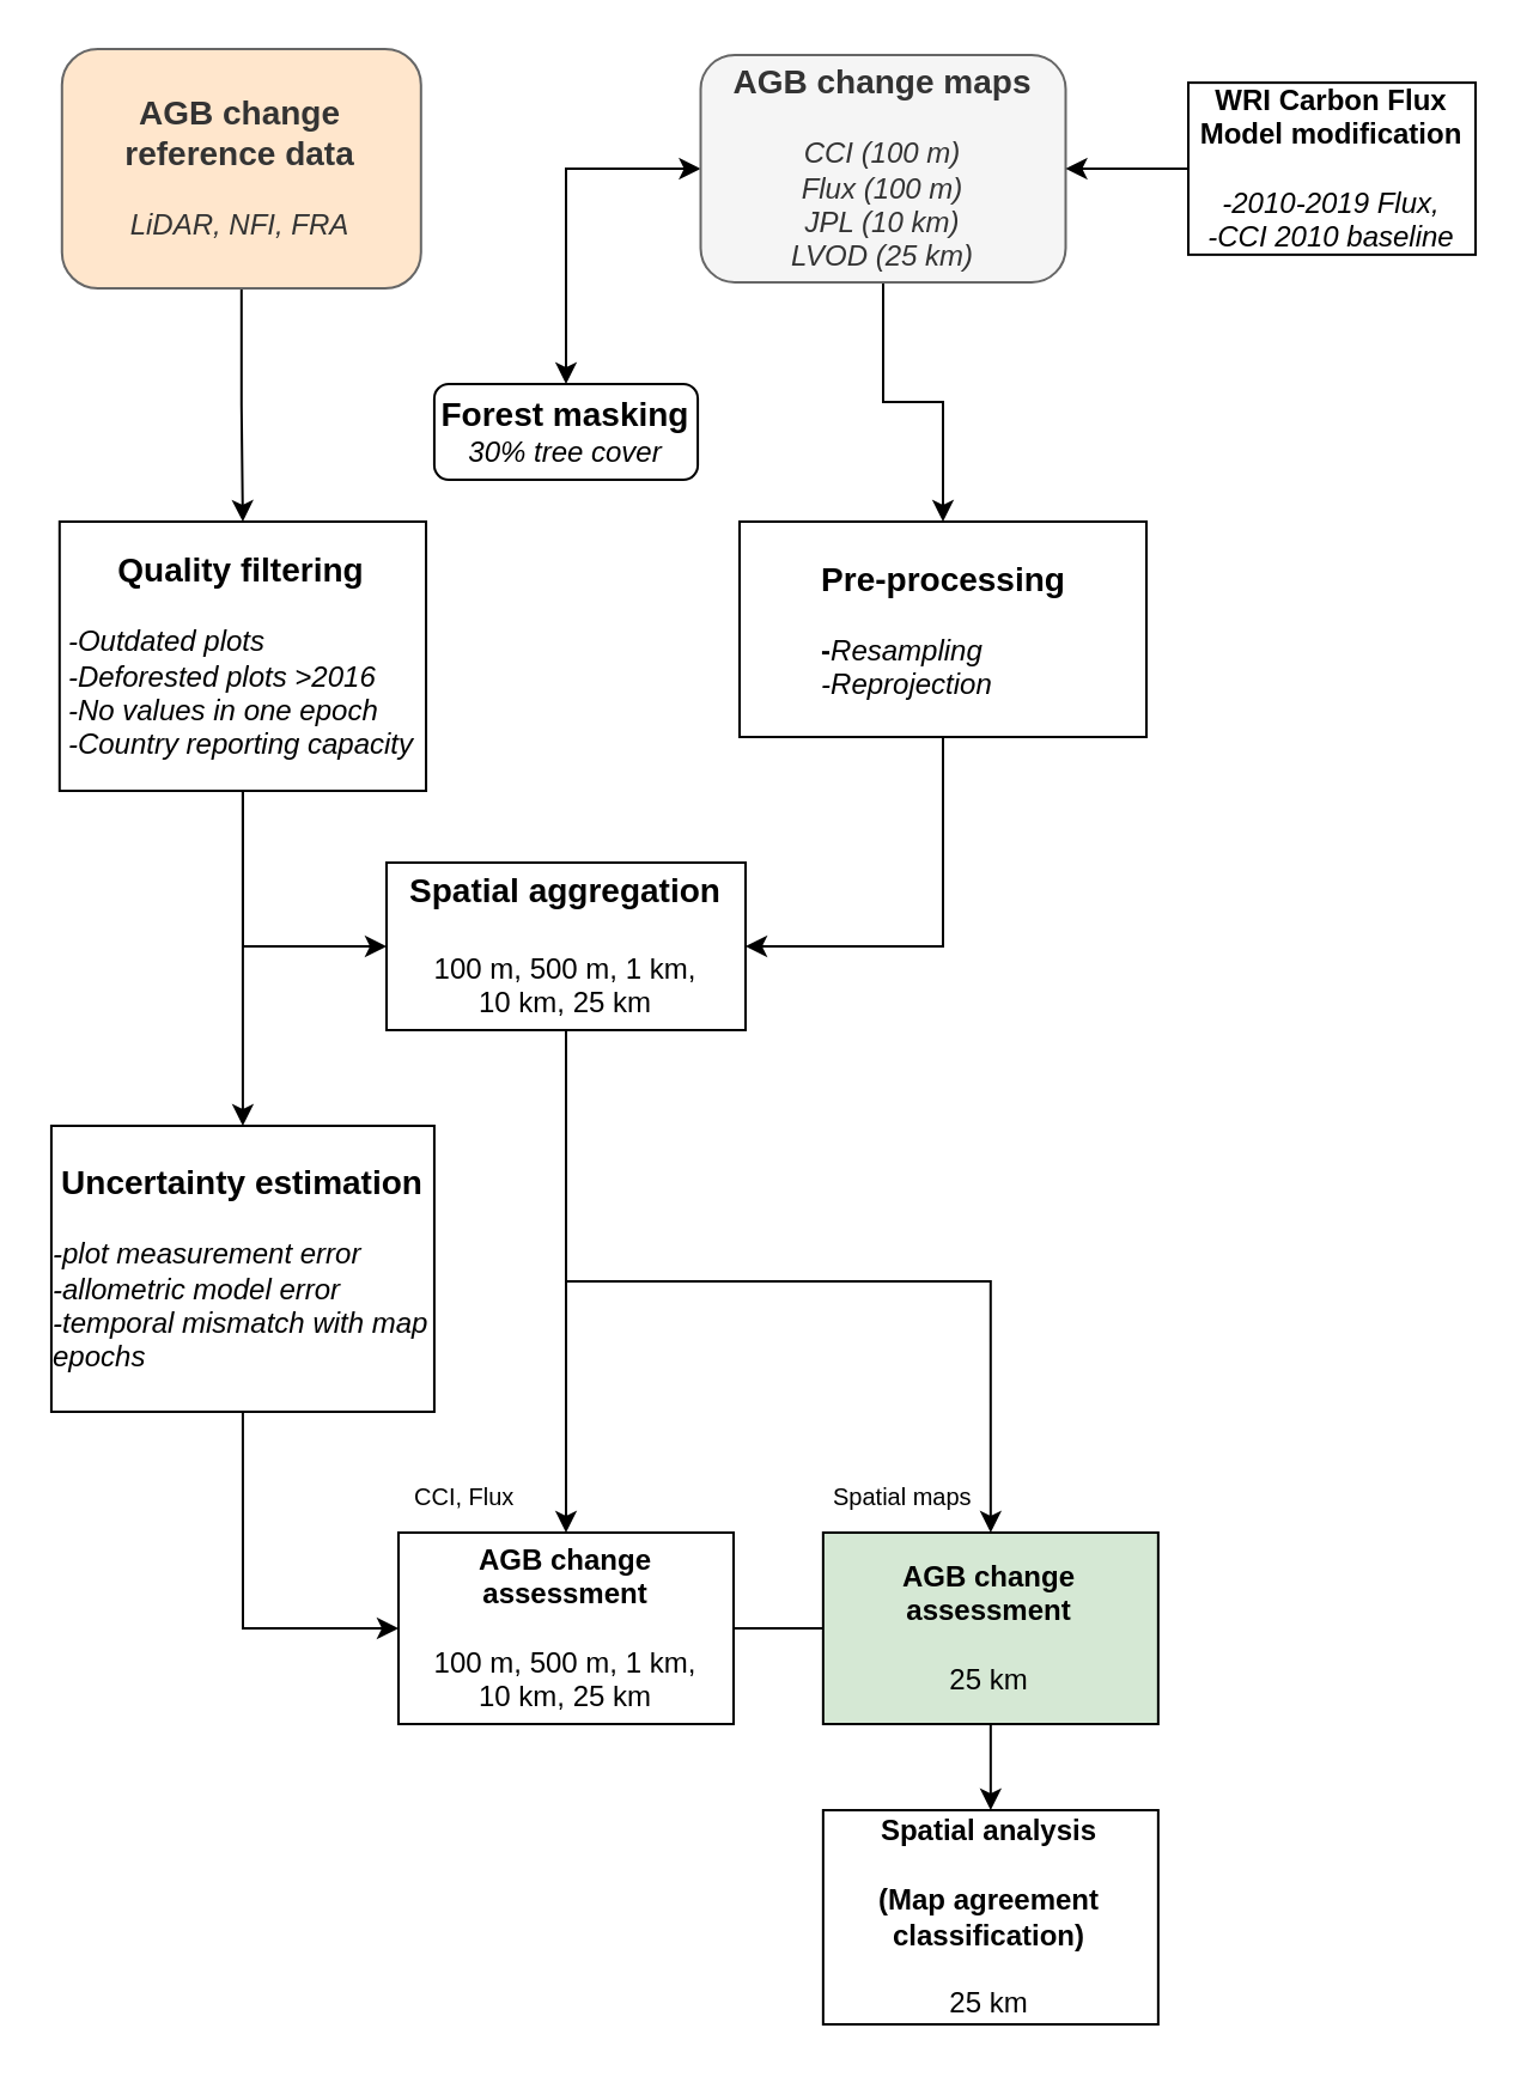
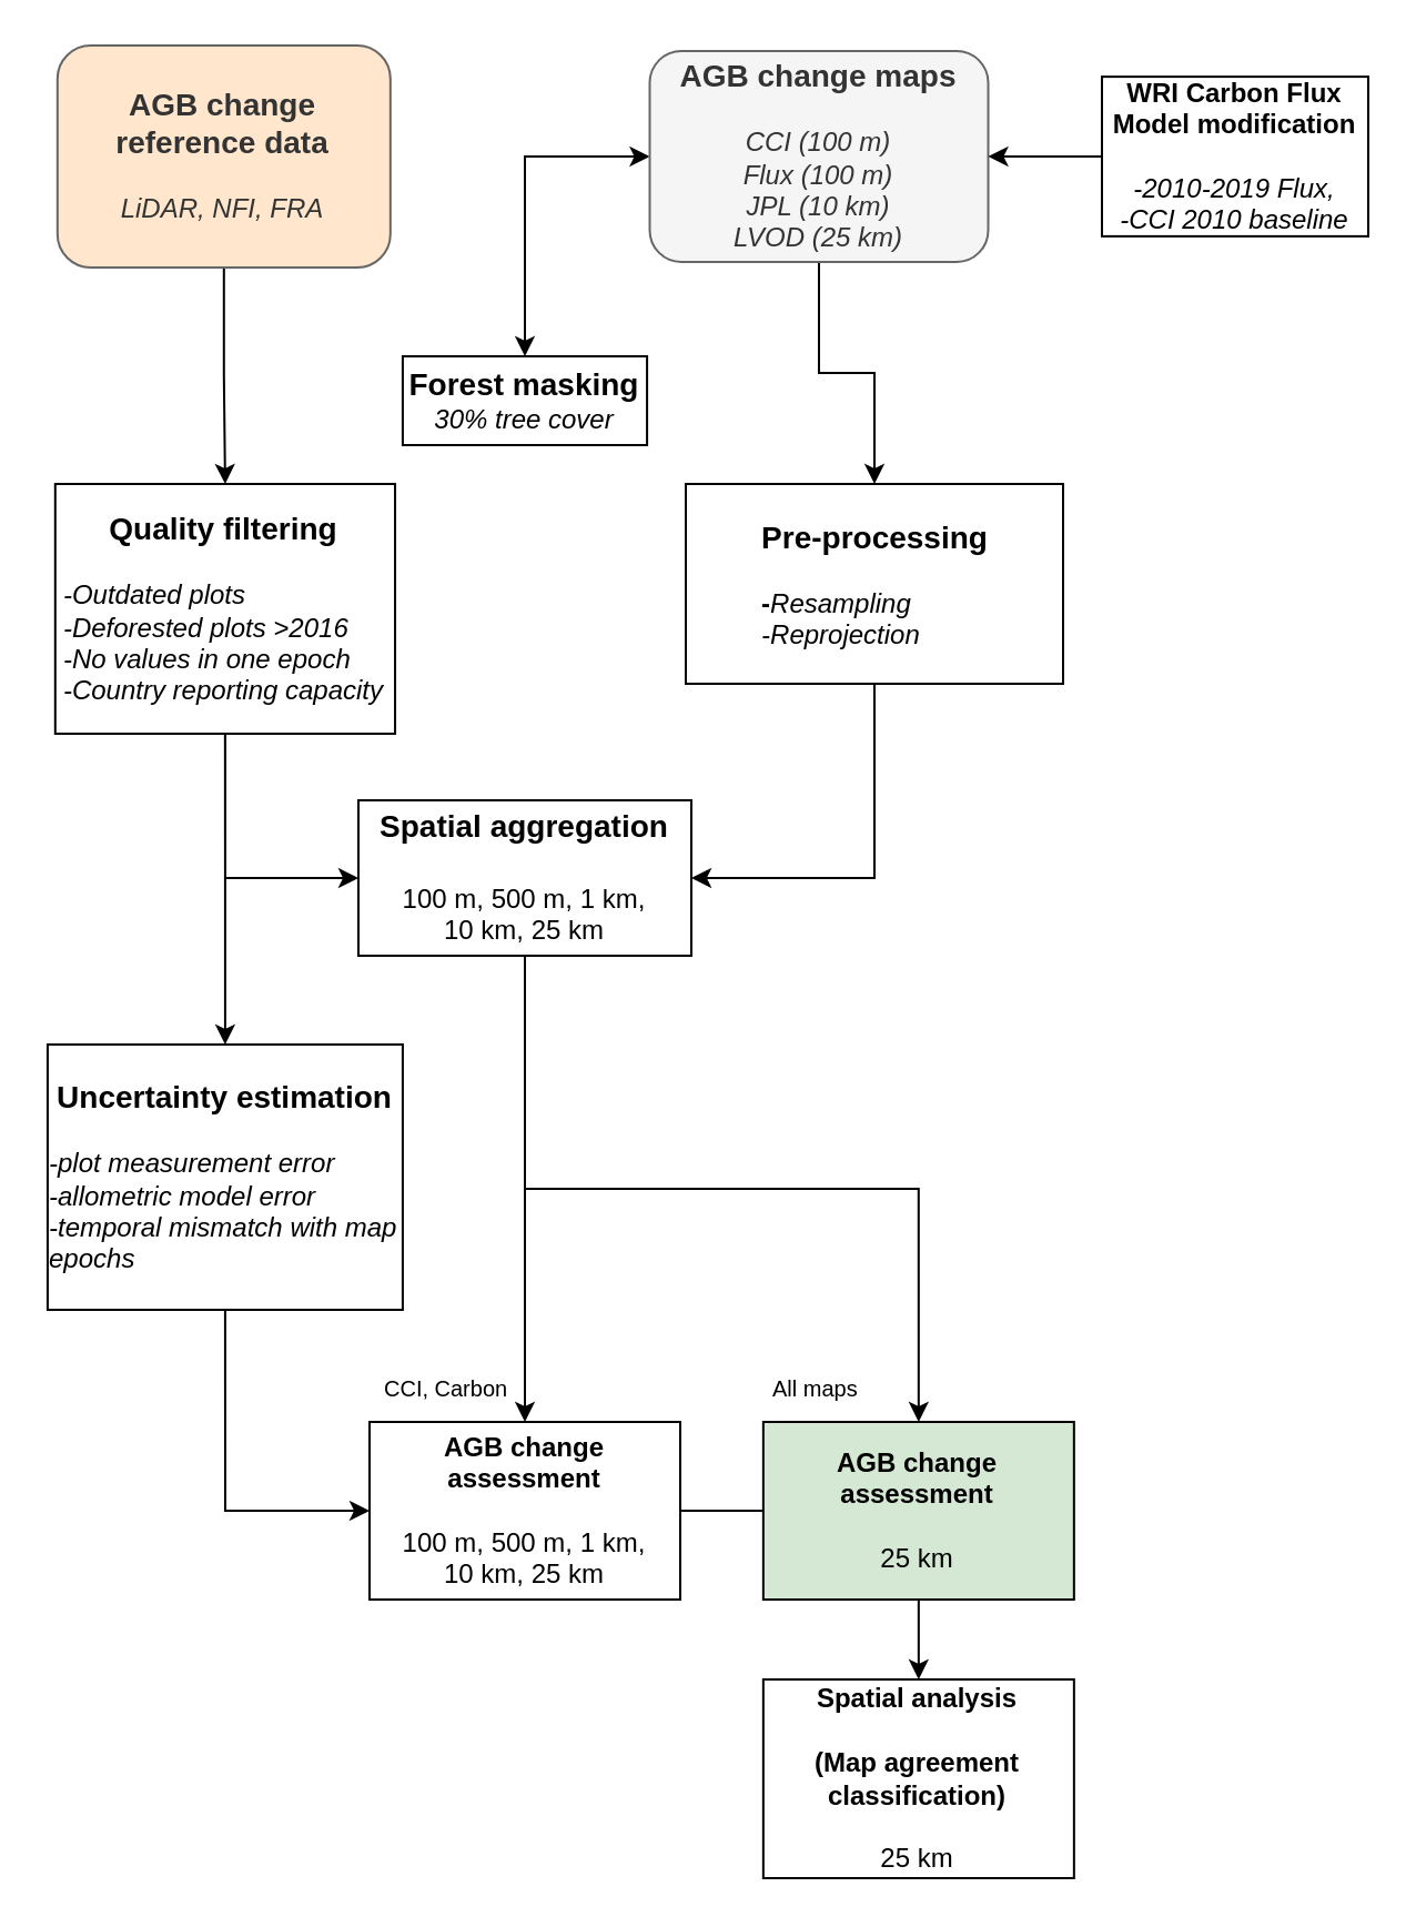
- <mxCell id="21" value="&lt;font style=&quot;font-weight: bold; font-size: 14px;&quot;&gt;Forest masking&lt;/font&gt;&lt;span style=&quot;font-weight: bold; font-size: 13px;&quot;&gt; &lt;/span&gt;&lt;font style=&quot;font-size: 12px;&quot;&gt;&lt;i&gt;30% tree cover&lt;/i&gt;&lt;/font&gt;" style="whiteSpace=wrap;html=1;rounded=1;" parent="1" vertex="1"><mxGeometry x="180.96" y="160" width="110.08" height="40" as="geometry" /></mxCell>
+ <mxCell id="21" value="&lt;font style=&quot;font-weight: bold; font-size: 14px;&quot;&gt;Forest masking&lt;/font&gt;&lt;span style=&quot;font-weight: bold; font-size: 13px;&quot;&gt; &lt;/span&gt;&lt;font style=&quot;font-size: 12px;&quot;&gt;&lt;i&gt;30% tree cover&lt;/i&gt;&lt;/font&gt;" style="rounded=0;whiteSpace=wrap;html=1;" parent="1" vertex="1"><mxGeometry x="180.96" y="160" width="110.08" height="40" as="geometry" /></mxCell>
- <mxCell id="20" value="&lt;span style=&quot;font-size: 10px;&quot;&gt;CCI, Flux&lt;/span&gt;" style="text;html=1;strokeColor=none;fillColor=none;align=left;verticalAlign=middle;whiteSpace=wrap;rounded=0;" parent="1" vertex="1"><mxGeometry x="171" y="610" width="110" height="30" as="geometry" /></mxCell>
+ <mxCell id="20" value="&lt;span style=&quot;font-size: 10px;&quot;&gt;CCI, Carbon&lt;/span&gt;" style="text;html=1;strokeColor=none;fillColor=none;align=left;verticalAlign=middle;whiteSpace=wrap;rounded=0;" parent="1" vertex="1"><mxGeometry x="171" y="610" width="110" height="30" as="geometry" /></mxCell>
- <mxCell id="19" value="&lt;span style=&quot;font-size: 10px;&quot;&gt;Spatial maps&lt;/span&gt;" style="text;html=1;strokeColor=none;fillColor=none;align=left;verticalAlign=middle;whiteSpace=wrap;rounded=0;" parent="1" vertex="1"><mxGeometry x="346" y="610" width="110" height="30" as="geometry" /></mxCell>
+ <mxCell id="19" value="&lt;span style=&quot;font-size: 10px;&quot;&gt;All maps&lt;/span&gt;" style="text;html=1;strokeColor=none;fillColor=none;align=left;verticalAlign=middle;whiteSpace=wrap;rounded=0;" parent="1" vertex="1"><mxGeometry x="346" y="610" width="110" height="30" as="geometry" /></mxCell>
